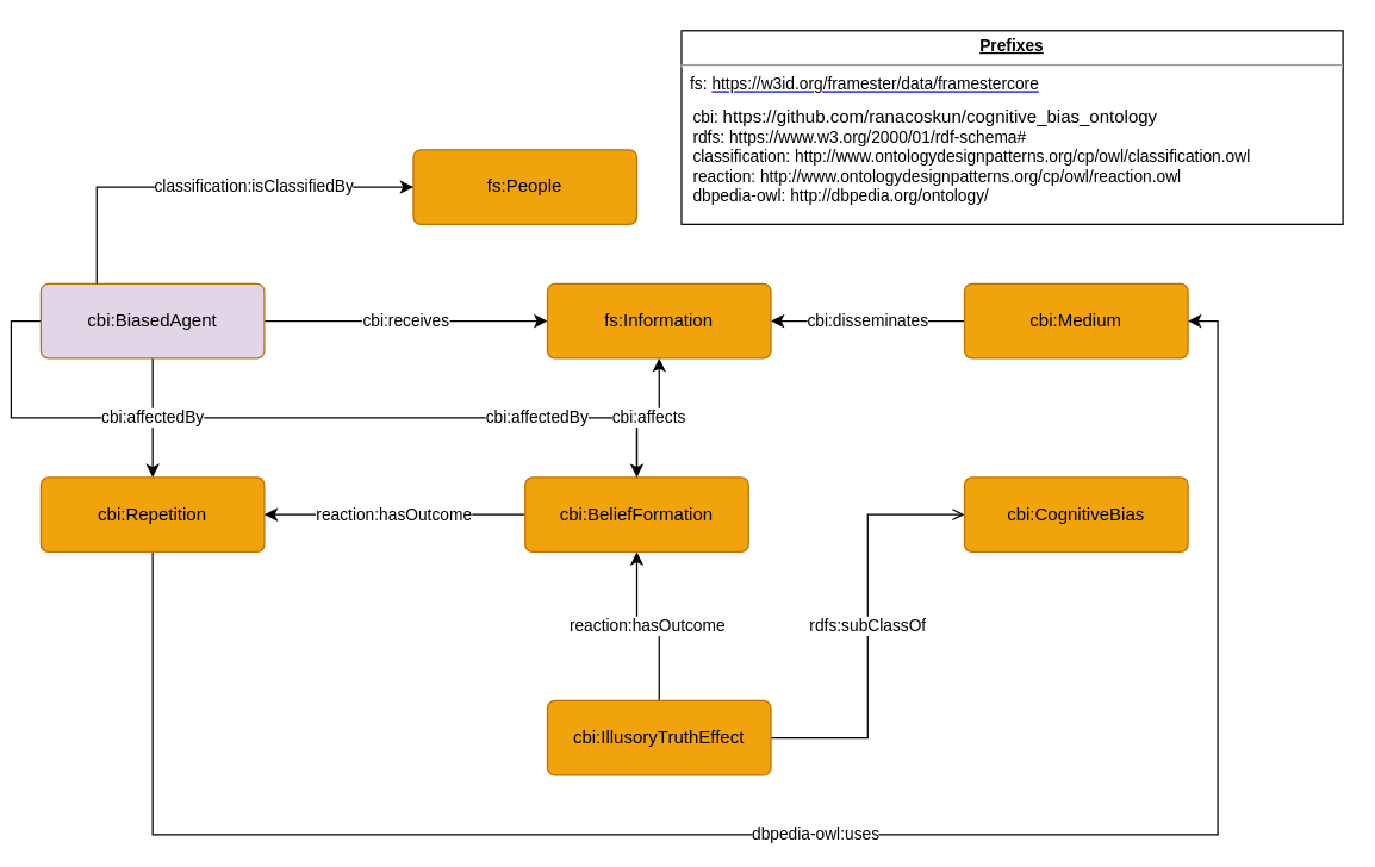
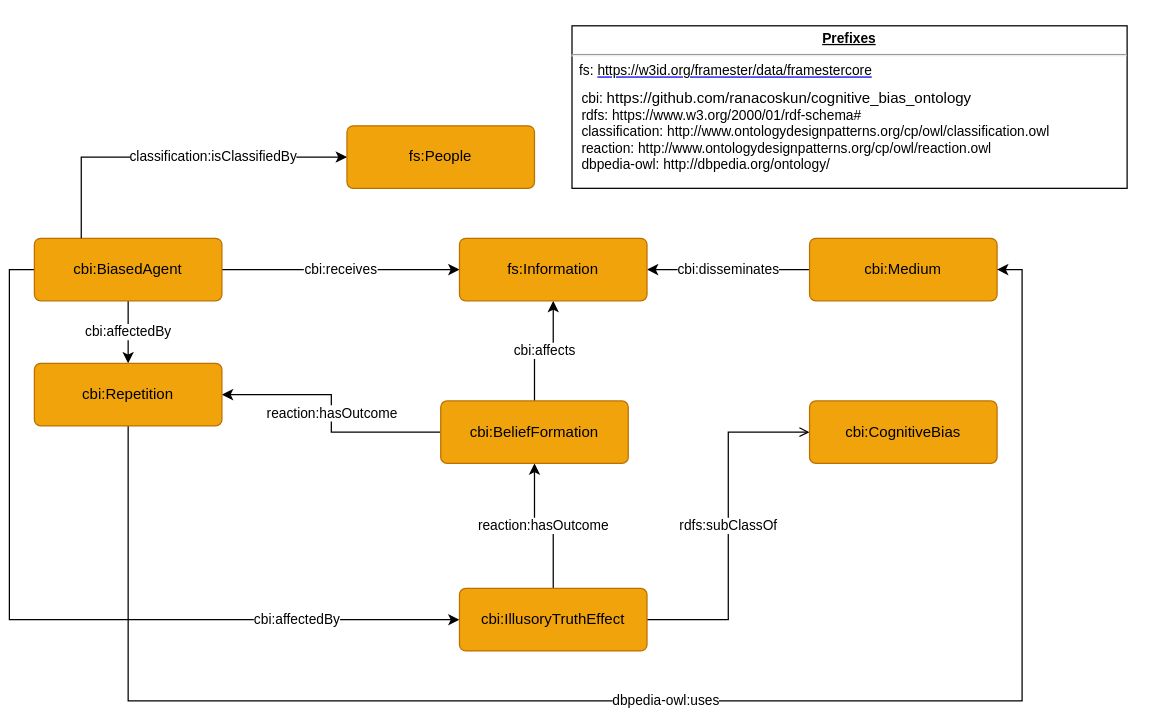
- <mxCell id="8" value="cbi:BiasedAgent" style="rounded=1;arcSize=10;whiteSpace=wrap;html=1;align=center;fillColor=#e1d5e7;strokeColor=#BD7000;fontColor=#000000;" parent="1" vertex="1"><mxGeometry x="20" y="190" width="150" height="50" as="geometry" /></mxCell>
+ <mxCell id="8" value="cbi:BiasedAgent" style="rounded=1;arcSize=10;whiteSpace=wrap;html=1;align=center;fillColor=#f0a30a;strokeColor=#BD7000;fontColor=#000000;" parent="1" vertex="1"><mxGeometry x="20" y="190" width="150" height="50" as="geometry" /></mxCell>
- <mxCell id="4" value="cbi:affectedBy" style="edgeStyle=orthogonalEdgeStyle;rounded=0;orthogonalLoop=1;jettySize=auto;html=1;exitX=0;exitY=0.5;exitDx=0;exitDy=0;" parent="1" source="8" target="11" edge="1"><mxGeometry x="0.606" relative="1" as="geometry"><mxPoint as="offset" /><mxPoint x="-120" y="310" as="sourcePoint" /></mxGeometry></mxCell>
+ <mxCell id="4" value="cbi:affectedBy" style="edgeStyle=orthogonalEdgeStyle;rounded=0;orthogonalLoop=1;jettySize=auto;html=1;entryX=0;entryY=0.5;entryDx=0;entryDy=0;exitX=0;exitY=0.5;exitDx=0;exitDy=0;" parent="1" source="8" target="5" edge="1"><mxGeometry x="0.606" relative="1" as="geometry"><mxPoint as="offset" /><mxPoint x="-120" y="310" as="sourcePoint" /></mxGeometry></mxCell>
- <mxCell id="15" value="cbi:Repetition" style="rounded=1;arcSize=10;whiteSpace=wrap;html=1;align=center;fillColor=#f0a30a;strokeColor=#BD7000;fontColor=#000000;" parent="1" vertex="1"><mxGeometry x="20" y="320" width="150" height="50" as="geometry" /></mxCell>
+ <mxCell id="15" value="cbi:Repetition" style="rounded=1;arcSize=10;whiteSpace=wrap;html=1;align=center;fillColor=#f0a30a;strokeColor=#BD7000;fontColor=#000000;" parent="1" vertex="1"><mxGeometry x="20" y="290" width="150" height="50" as="geometry" /></mxCell>
